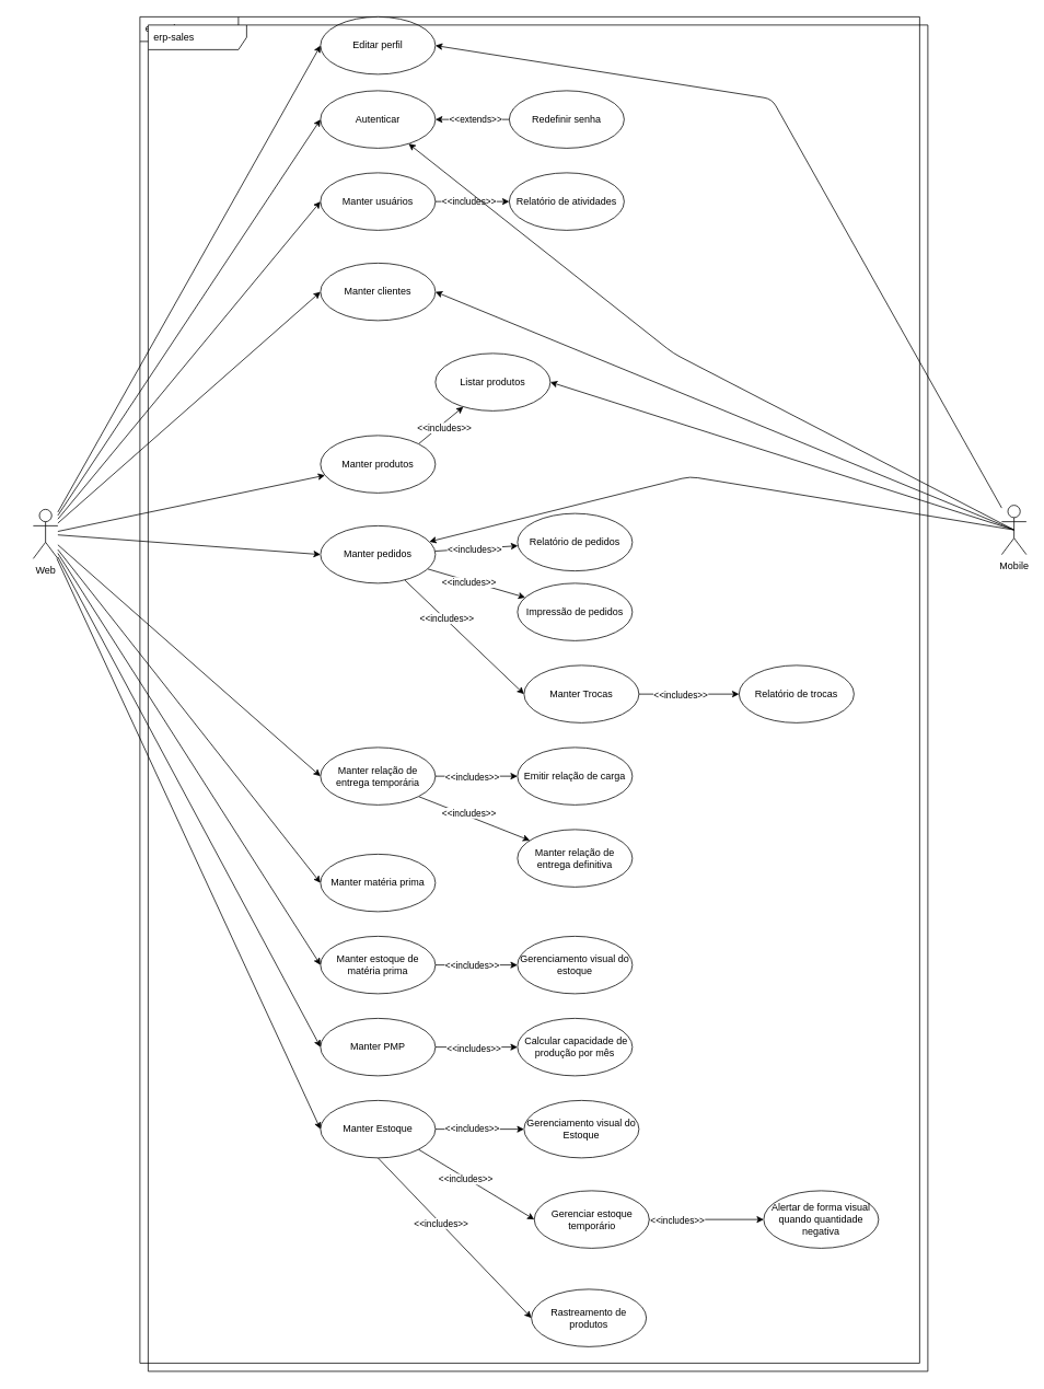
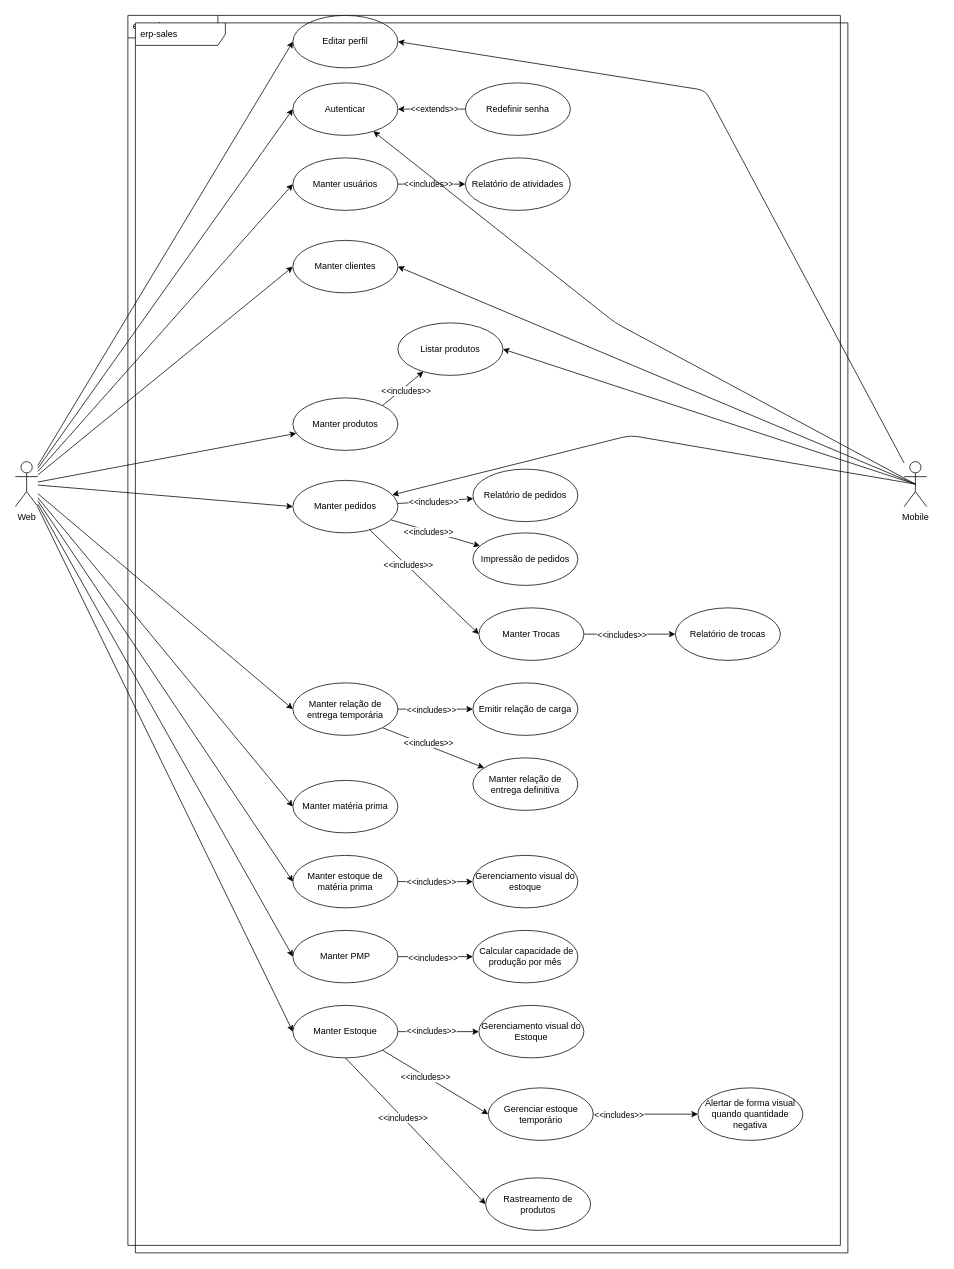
- <mxCell id="76" value="Mobile" style="shape=umlActor;verticalLabelPosition=bottom;verticalAlign=top;html=1;" parent="1" vertex="1"><mxGeometry x="1220" y="615" width="30" height="60" as="geometry" /></mxCell>
+ <mxCell id="76" value="Mobile" style="shape=umlActor;verticalLabelPosition=bottom;verticalAlign=top;html=1;" parent="1" vertex="1"><mxGeometry x="1205" y="615" width="30" height="60" as="geometry" /></mxCell>
- <mxCell id="14" value="Web" style="shape=umlActor;verticalLabelPosition=bottom;verticalAlign=top;html=1;" parent="1" vertex="1"><mxGeometry x="40" y="620" width="30" height="60" as="geometry" /></mxCell>
+ <mxCell id="14" value="Web" style="shape=umlActor;verticalLabelPosition=bottom;verticalAlign=top;html=1;" parent="1" vertex="1"><mxGeometry x="20" y="615" width="30" height="60" as="geometry" /></mxCell>
